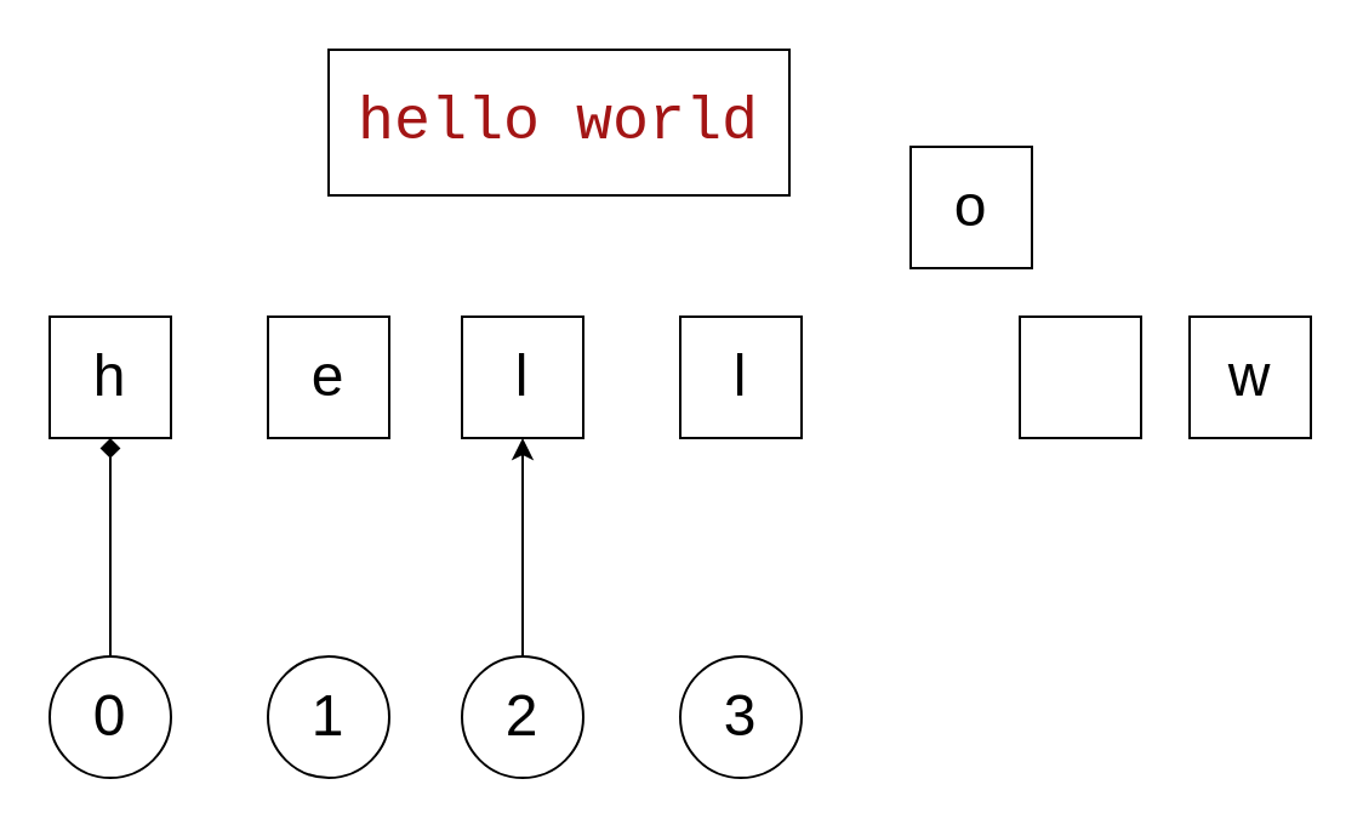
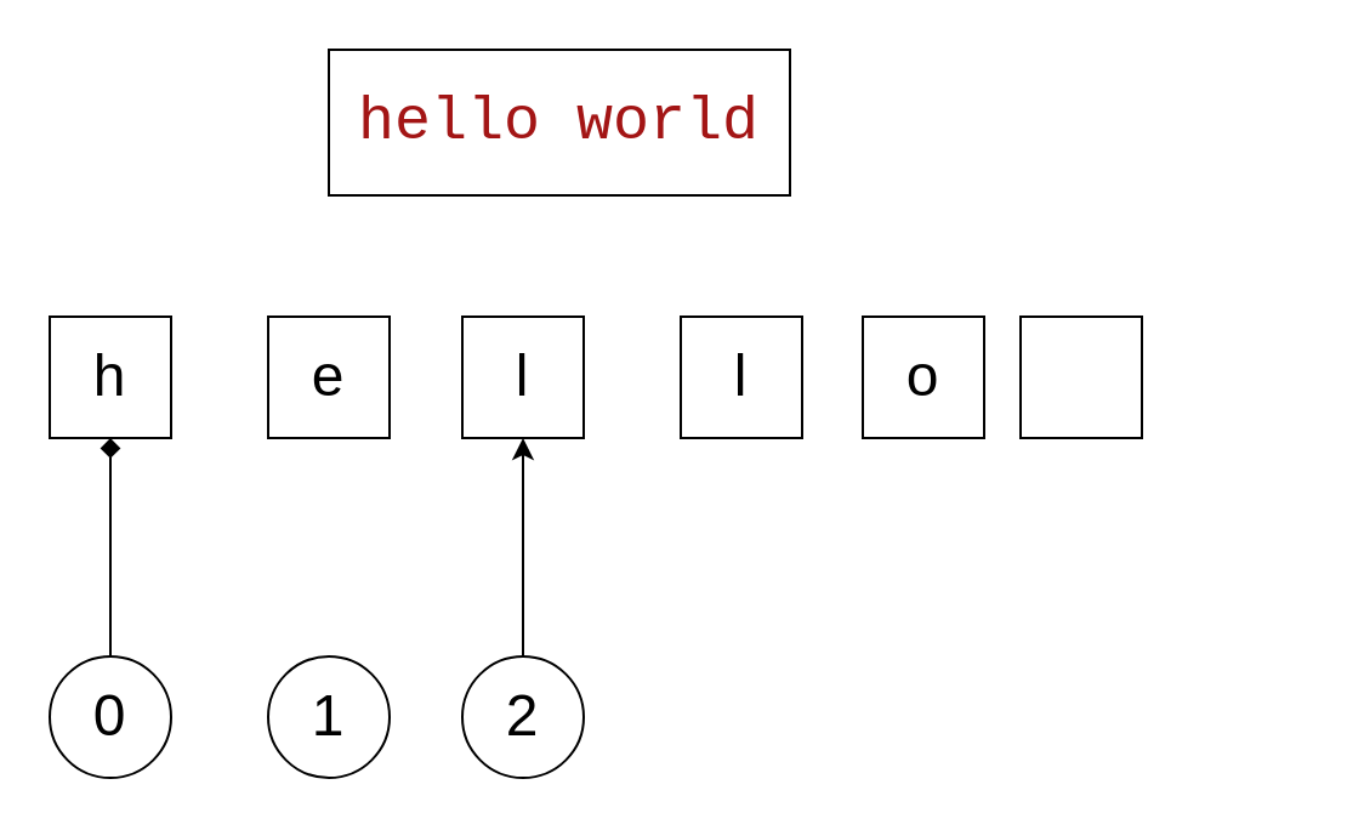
- <mxCell id="7" value="&lt;span style=&quot;font-size: 24px;&quot;&gt;o&lt;/span&gt;" style="rounded=0;whiteSpace=wrap;html=1;" vertex="1" parent="1"><mxGeometry x="375" y="60" width="50" height="50" as="geometry" /></mxCell>
+ <mxCell id="7" value="&lt;span style=&quot;font-size: 24px;&quot;&gt;o&lt;/span&gt;" style="rounded=0;whiteSpace=wrap;html=1;" vertex="1" parent="1"><mxGeometry x="355" y="130" width="50" height="50" as="geometry" /></mxCell>
- <mxCell id="9" value="&lt;span style=&quot;font-size: 24px;&quot;&gt;w&lt;/span&gt;" style="rounded=0;whiteSpace=wrap;html=1;" vertex="1" parent="1"><mxGeometry x="490" y="130" width="50" height="50" as="geometry" /></mxCell>
- <mxCell id="15" value="3" style="ellipse;whiteSpace=wrap;html=1;aspect=fixed;fontSize=24;" vertex="1" parent="1"><mxGeometry x="280" y="270" width="50" height="50" as="geometry" /></mxCell>
